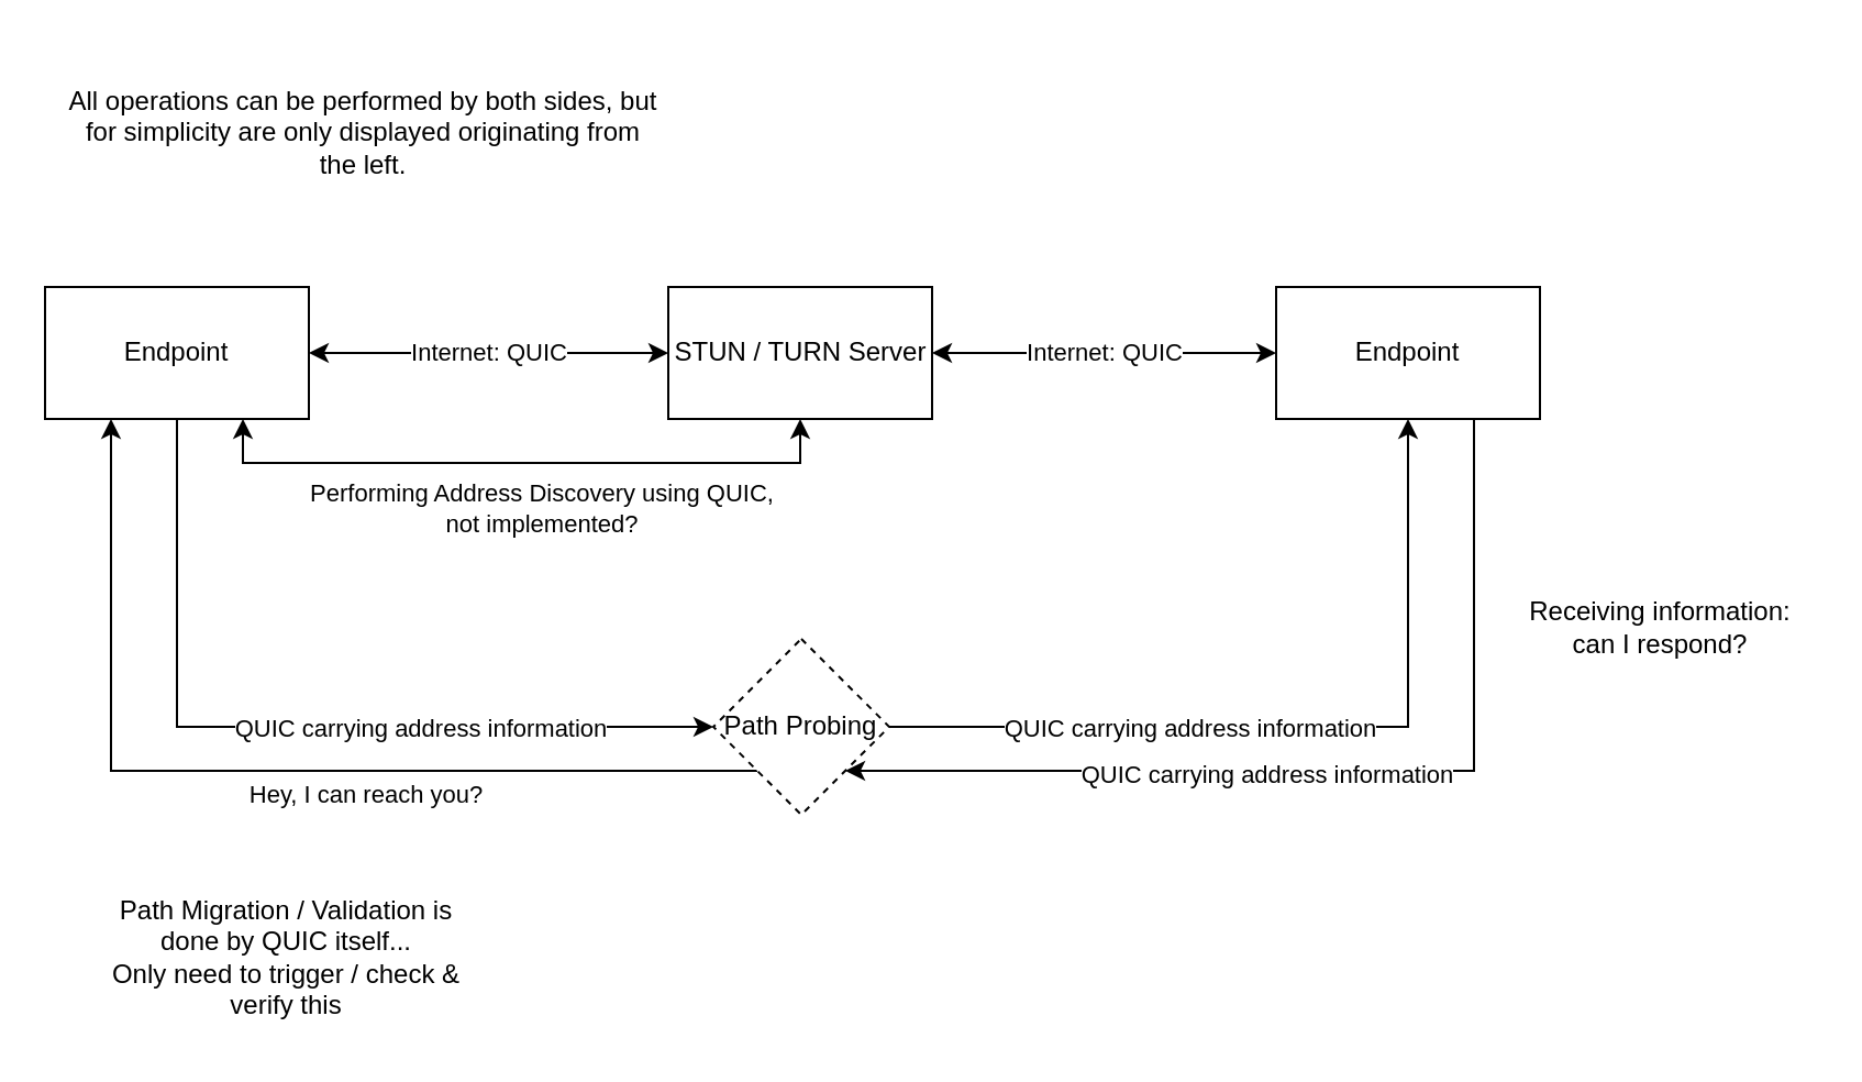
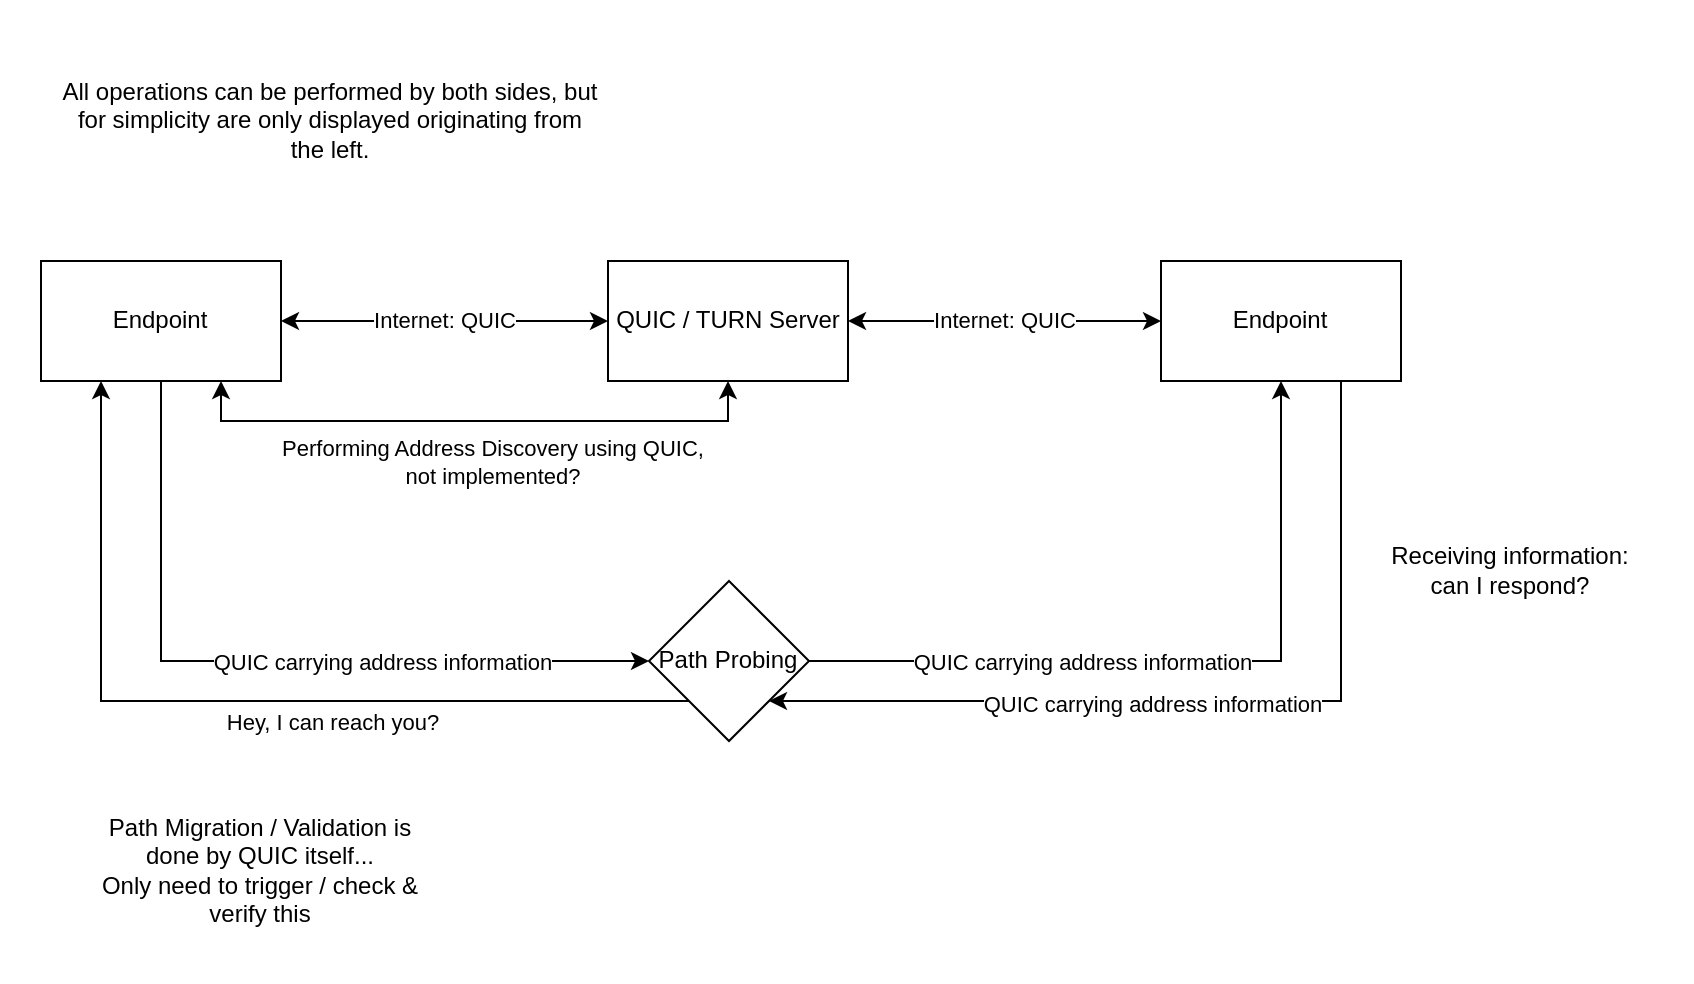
- <mxCell id="9" value="&lt;div&gt;STUN / TURN Server&lt;/div&gt;" style="rounded=0;whiteSpace=wrap;html=1;" vertex="1" parent="1"><mxGeometry x="303.5" y="130" width="120" height="60" as="geometry" /></mxCell>
+ <mxCell id="9" value="&lt;div&gt;QUIC / TURN Server&lt;/div&gt;" style="rounded=0;whiteSpace=wrap;html=1;" vertex="1" parent="1"><mxGeometry x="303.5" y="130" width="120" height="60" as="geometry" /></mxCell>
- <mxCell id="17" value="&lt;div&gt;Path Probing&lt;/div&gt;" style="rhombus;whiteSpace=wrap;html=1;rounded=0;dashed=1;" vertex="1" parent="1"><mxGeometry x="324" y="290" width="80" height="80" as="geometry" /></mxCell>
+ <mxCell id="17" value="&lt;div&gt;Path Probing&lt;/div&gt;" style="rhombus;whiteSpace=wrap;html=1;rounded=0;" vertex="1" parent="1"><mxGeometry x="324" y="290" width="80" height="80" as="geometry" /></mxCell>
